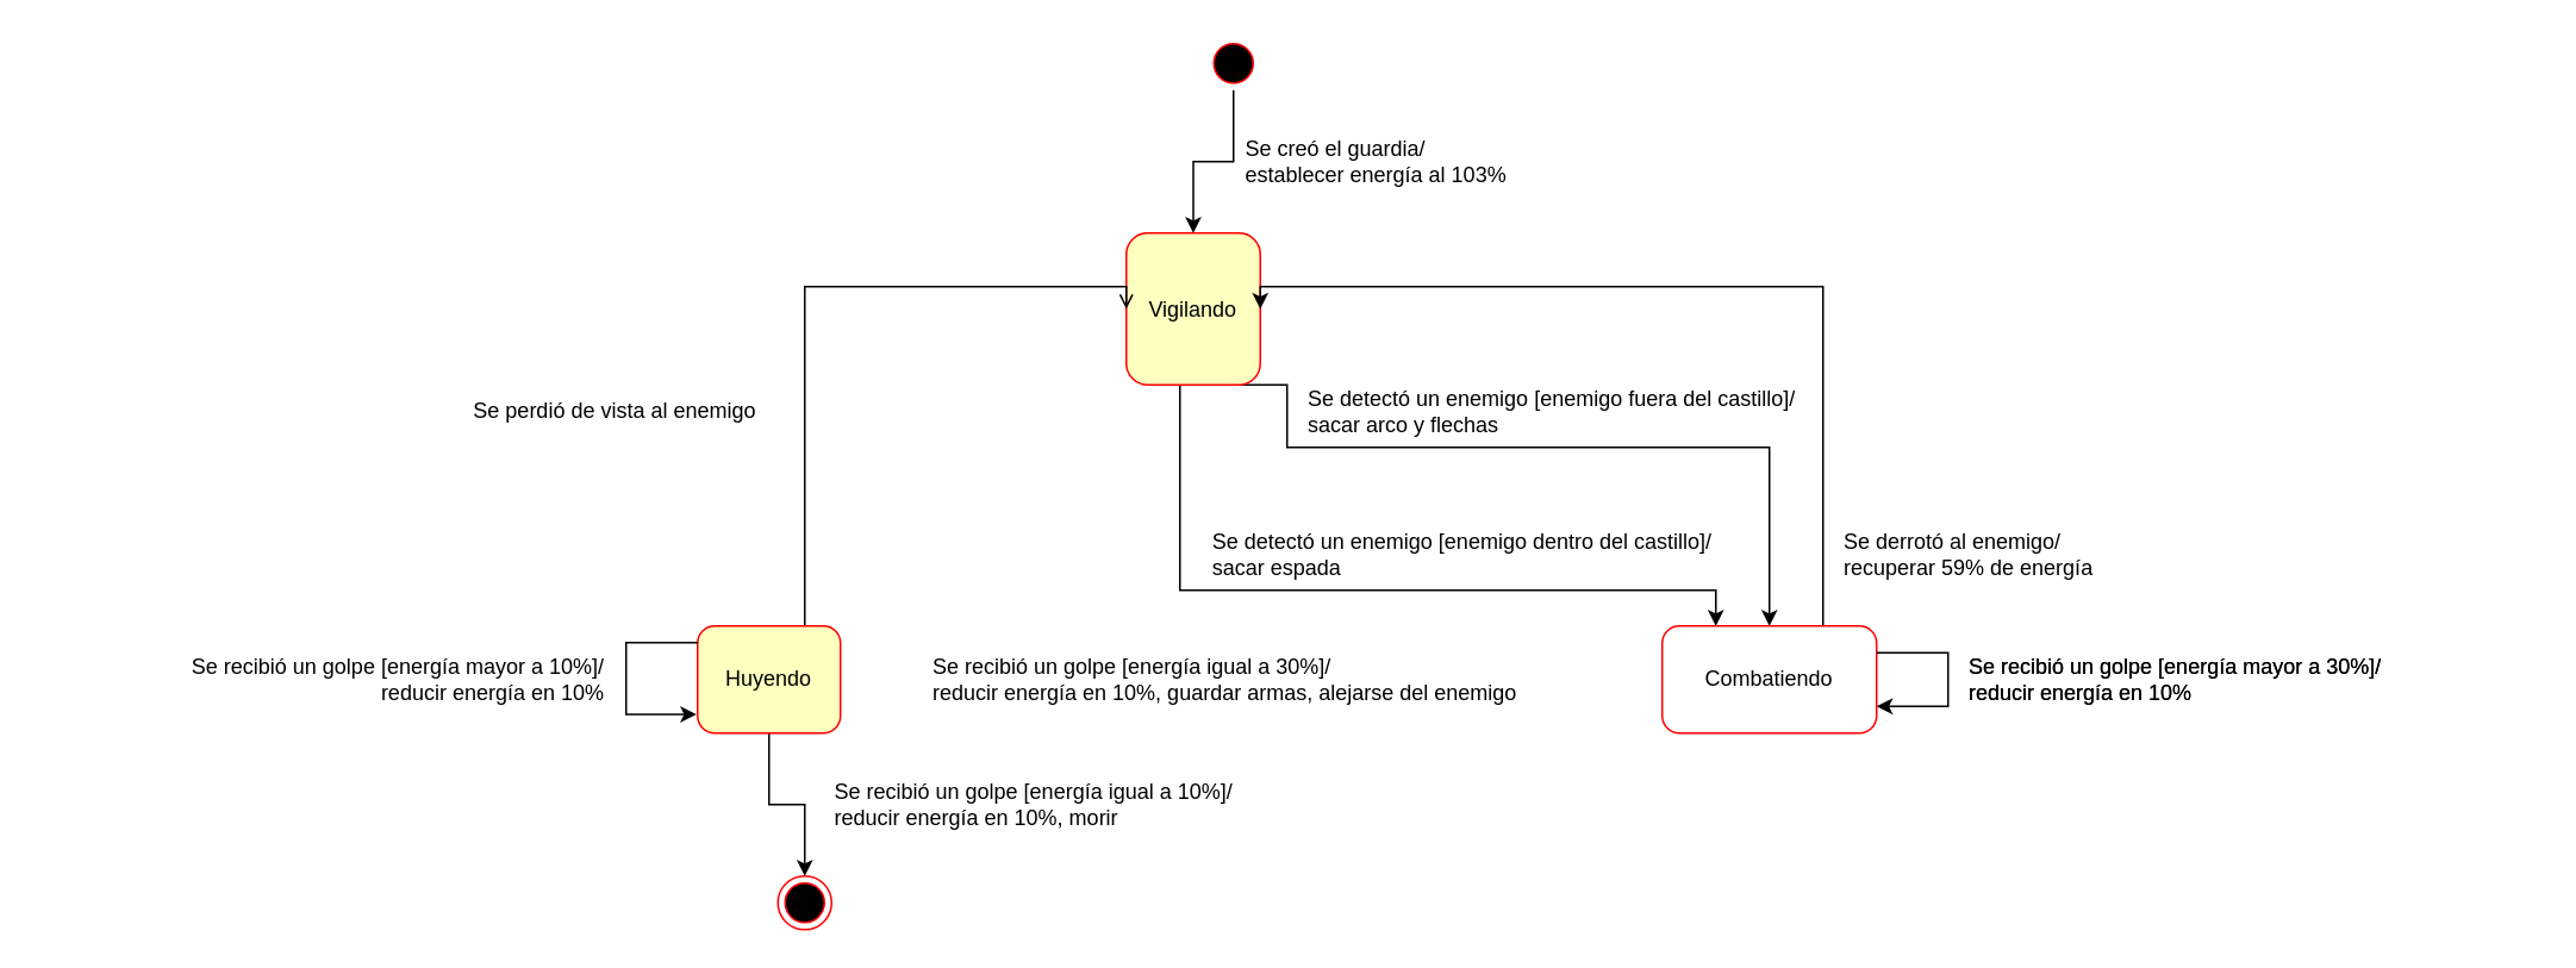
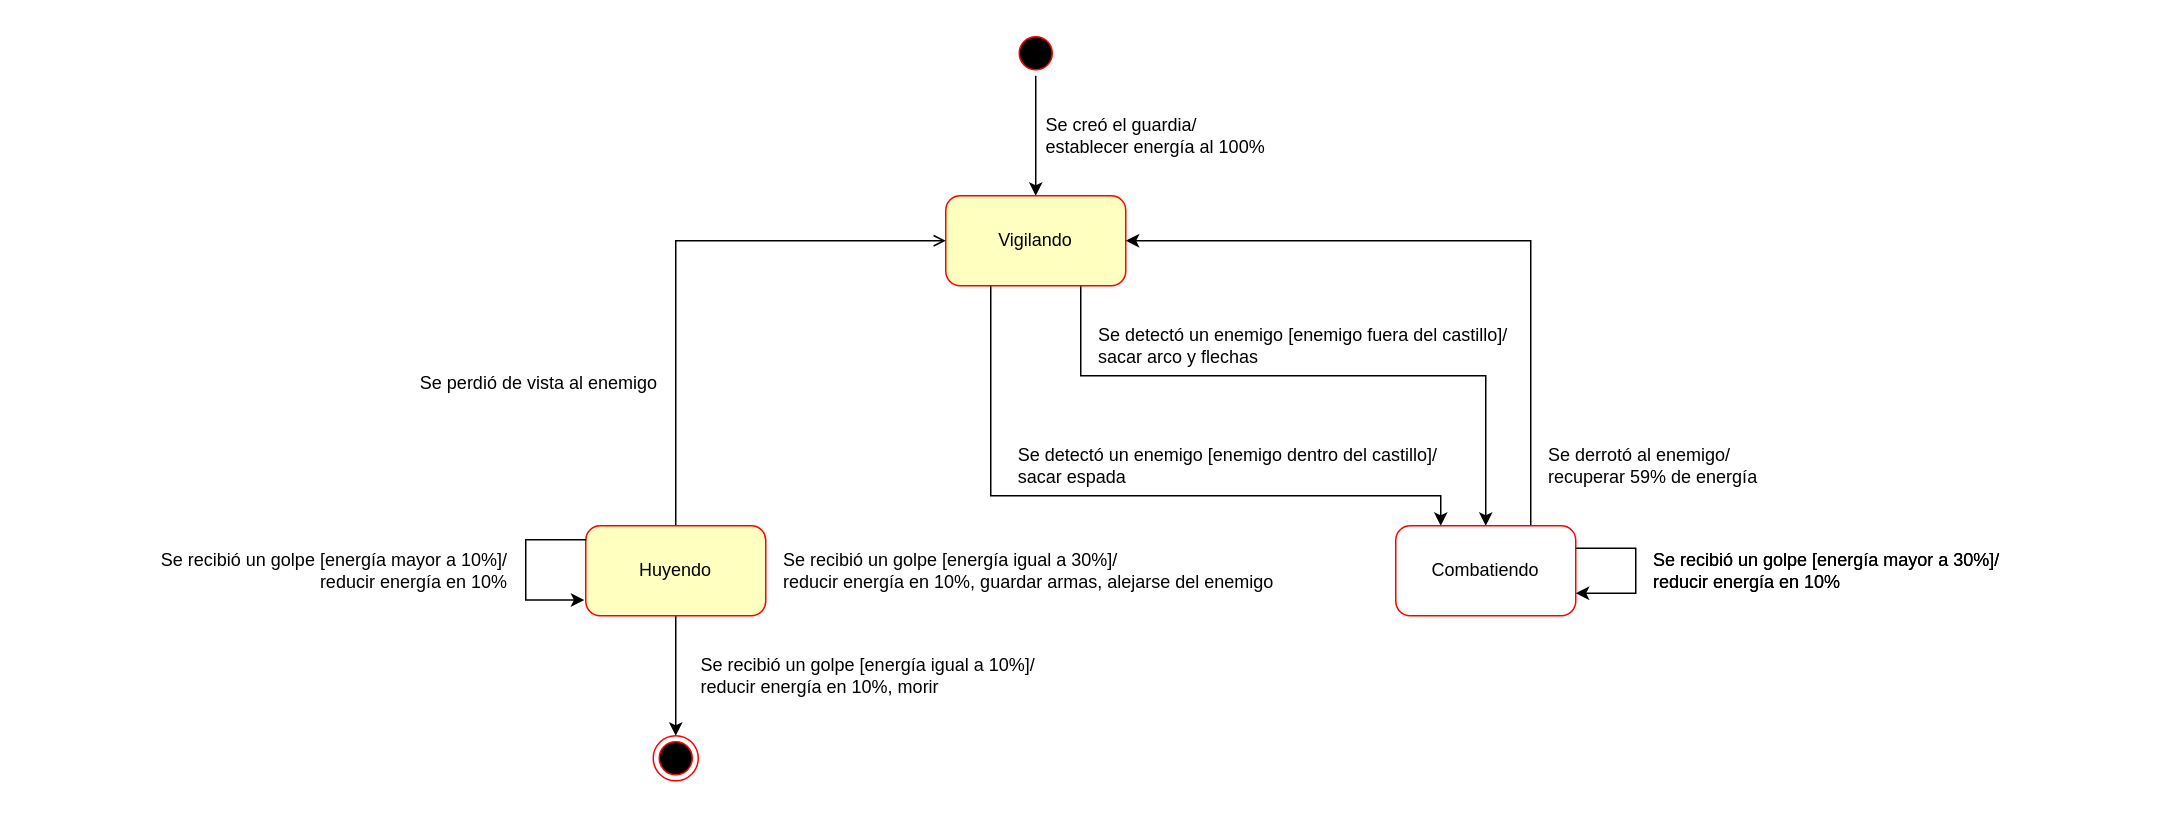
- <mxCell id="12" value="&lt;div&gt;Se creó el guardia/&lt;/div&gt;&lt;div&gt;establecer energía al 103%&lt;br&gt;&lt;/div&gt;" style="text;html=1;strokeColor=none;fillColor=none;align=left;verticalAlign=middle;whiteSpace=wrap;rounded=0;" vertex="1" parent="1"><mxGeometry x="695" y="70" width="165" height="40" as="geometry" /></mxCell>
+ <mxCell id="12" value="&lt;div&gt;Se creó el guardia/&lt;/div&gt;&lt;div&gt;establecer energía al 100%&lt;br&gt;&lt;/div&gt;" style="text;html=1;strokeColor=none;fillColor=none;align=left;verticalAlign=middle;whiteSpace=wrap;rounded=0;" vertex="1" parent="1"><mxGeometry x="695" y="70" width="165" height="40" as="geometry" /></mxCell>
- <mxCell id="6" value="Vigilando" style="rounded=1;whiteSpace=wrap;html=1;arcSize=16;fontColor=#000000;fillColor=#ffffc0;strokeColor=#ff0000;" vertex="1" parent="1"><mxGeometry x="630" y="130" width="75" height="85" as="geometry" /></mxCell>
+ <mxCell id="6" value="Vigilando" style="rounded=1;whiteSpace=wrap;html=1;arcSize=16;fontColor=#000000;fillColor=#ffffc0;strokeColor=#ff0000;" vertex="1" parent="1"><mxGeometry x="630" y="130" width="120" height="60" as="geometry" /></mxCell>
- <mxCell id="19" value="&lt;div align=&quot;right&quot;&gt;Se perdió de vista al enemigo&lt;/div&gt;" style="text;html=1;strokeColor=none;fillColor=none;align=right;verticalAlign=middle;whiteSpace=wrap;rounded=0;" vertex="1" parent="1"><mxGeometry x="245" y="215" width="180" height="30" as="geometry" /></mxCell>
+ <mxCell id="19" value="&lt;div align=&quot;right&quot;&gt;Se perdió de vista al enemigo&lt;/div&gt;" style="text;html=1;strokeColor=none;fillColor=none;align=right;verticalAlign=middle;whiteSpace=wrap;rounded=0;" vertex="1" parent="1"><mxGeometry x="260" y="240" width="180" height="30" as="geometry" /></mxCell>
- <mxCell id="9" value="Huyendo" style="rounded=1;whiteSpace=wrap;html=1;arcSize=16;fontColor=#000000;fillColor=#ffffc0;strokeColor=#ff0000;" vertex="1" parent="1"><mxGeometry x="390" y="350" width="80" height="60" as="geometry" /></mxCell>
+ <mxCell id="9" value="Huyendo" style="rounded=1;whiteSpace=wrap;html=1;arcSize=16;fontColor=#000000;fillColor=#ffffc0;strokeColor=#ff0000;" vertex="1" parent="1"><mxGeometry x="390" y="350" width="120" height="60" as="geometry" /></mxCell>
